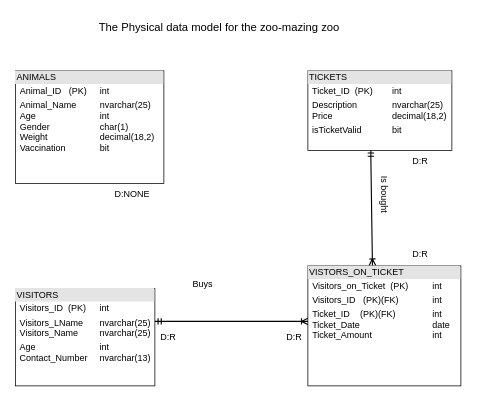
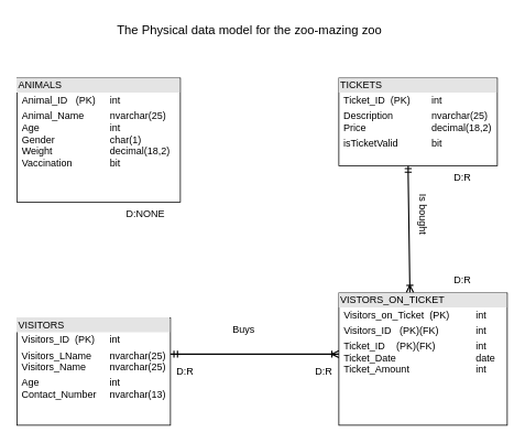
- <mxCell id="10" value="The Physical data model for the zoo-mazing zoo" style="text;html=1;strokeColor=none;fillColor=none;align=center;verticalAlign=middle;whiteSpace=wrap;rounded=0;fontSize=15;" parent="1" vertex="1"><mxGeometry x="124" y="20" width="336" height="30" as="geometry" /></mxCell>
+ <mxCell id="10" value="The Physical data model for the zoo-mazing zoo" style="text;html=1;strokeColor=none;fillColor=none;align=center;verticalAlign=middle;whiteSpace=wrap;rounded=0;fontSize=15;" parent="1" vertex="1"><mxGeometry x="134" y="20" width="336" height="30" as="geometry" /></mxCell>
- <mxCell id="8" value="Buys" style="text;html=1;strokeColor=none;fillColor=none;align=center;verticalAlign=middle;whiteSpace=wrap;rounded=0;" parent="1" vertex="1"><mxGeometry x="240" y="364" width="60" height="30" as="geometry" /></mxCell>
+ <mxCell id="8" value="Buys" style="text;html=1;strokeColor=none;fillColor=none;align=center;verticalAlign=middle;whiteSpace=wrap;rounded=0;" parent="1" vertex="1"><mxGeometry x="265" y="384" width="60" height="30" as="geometry" /></mxCell>
